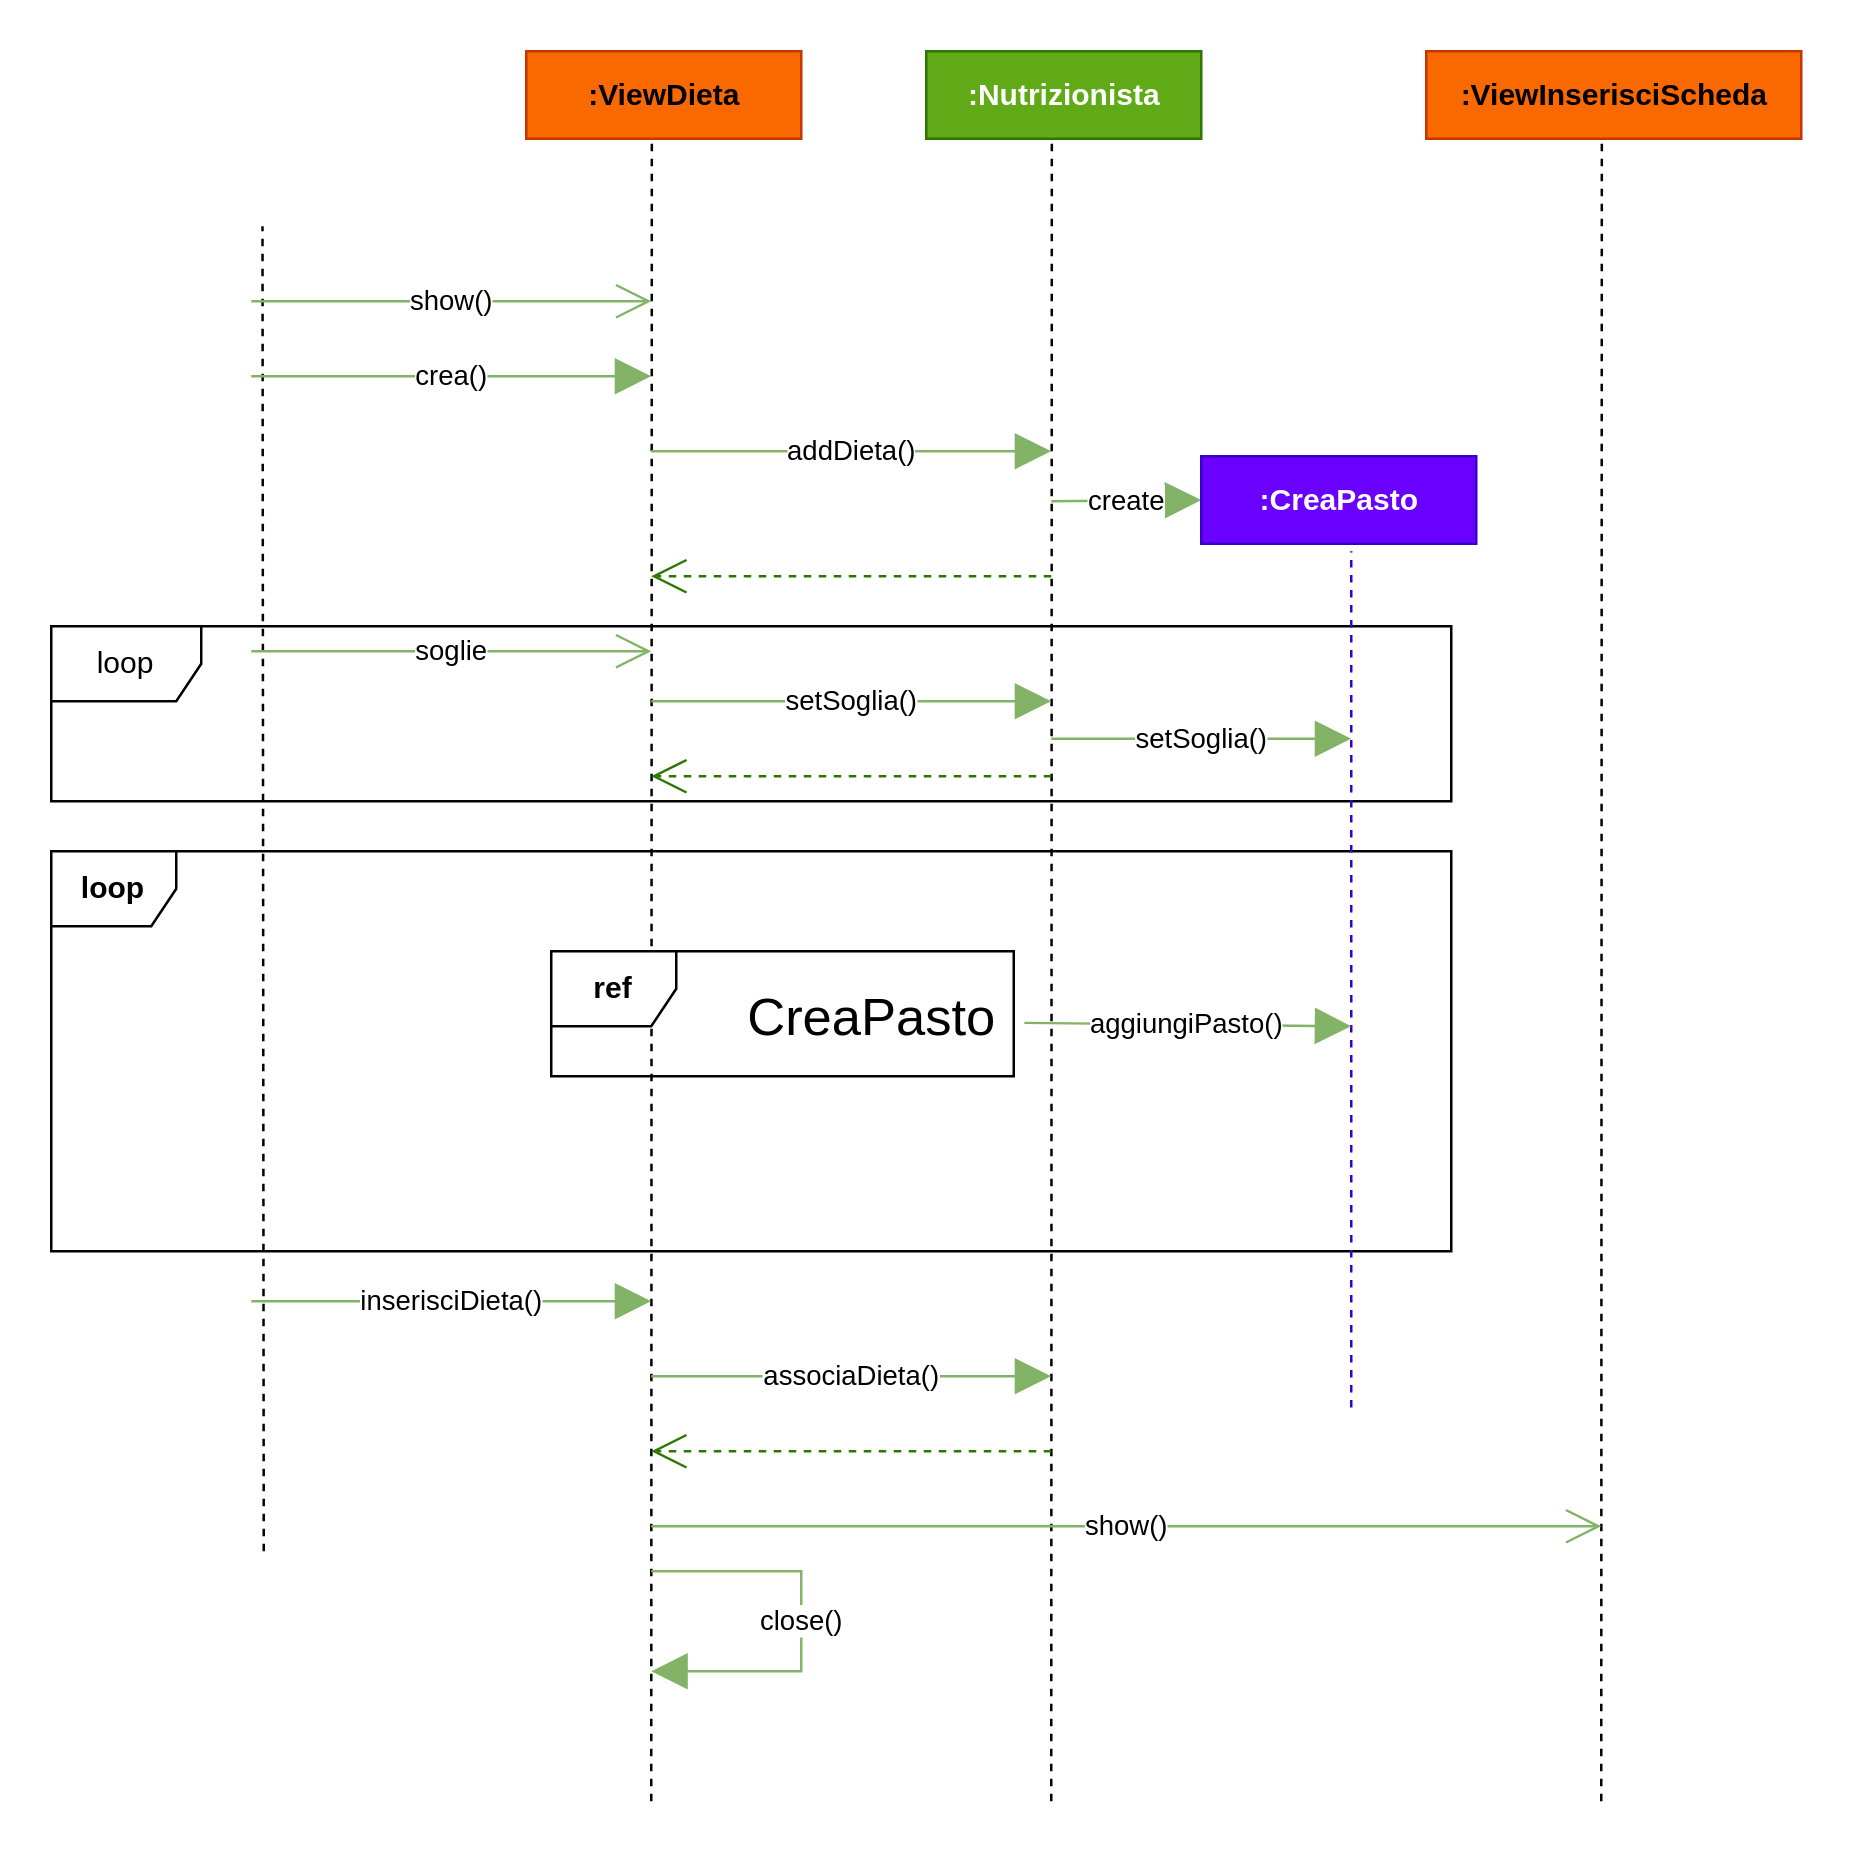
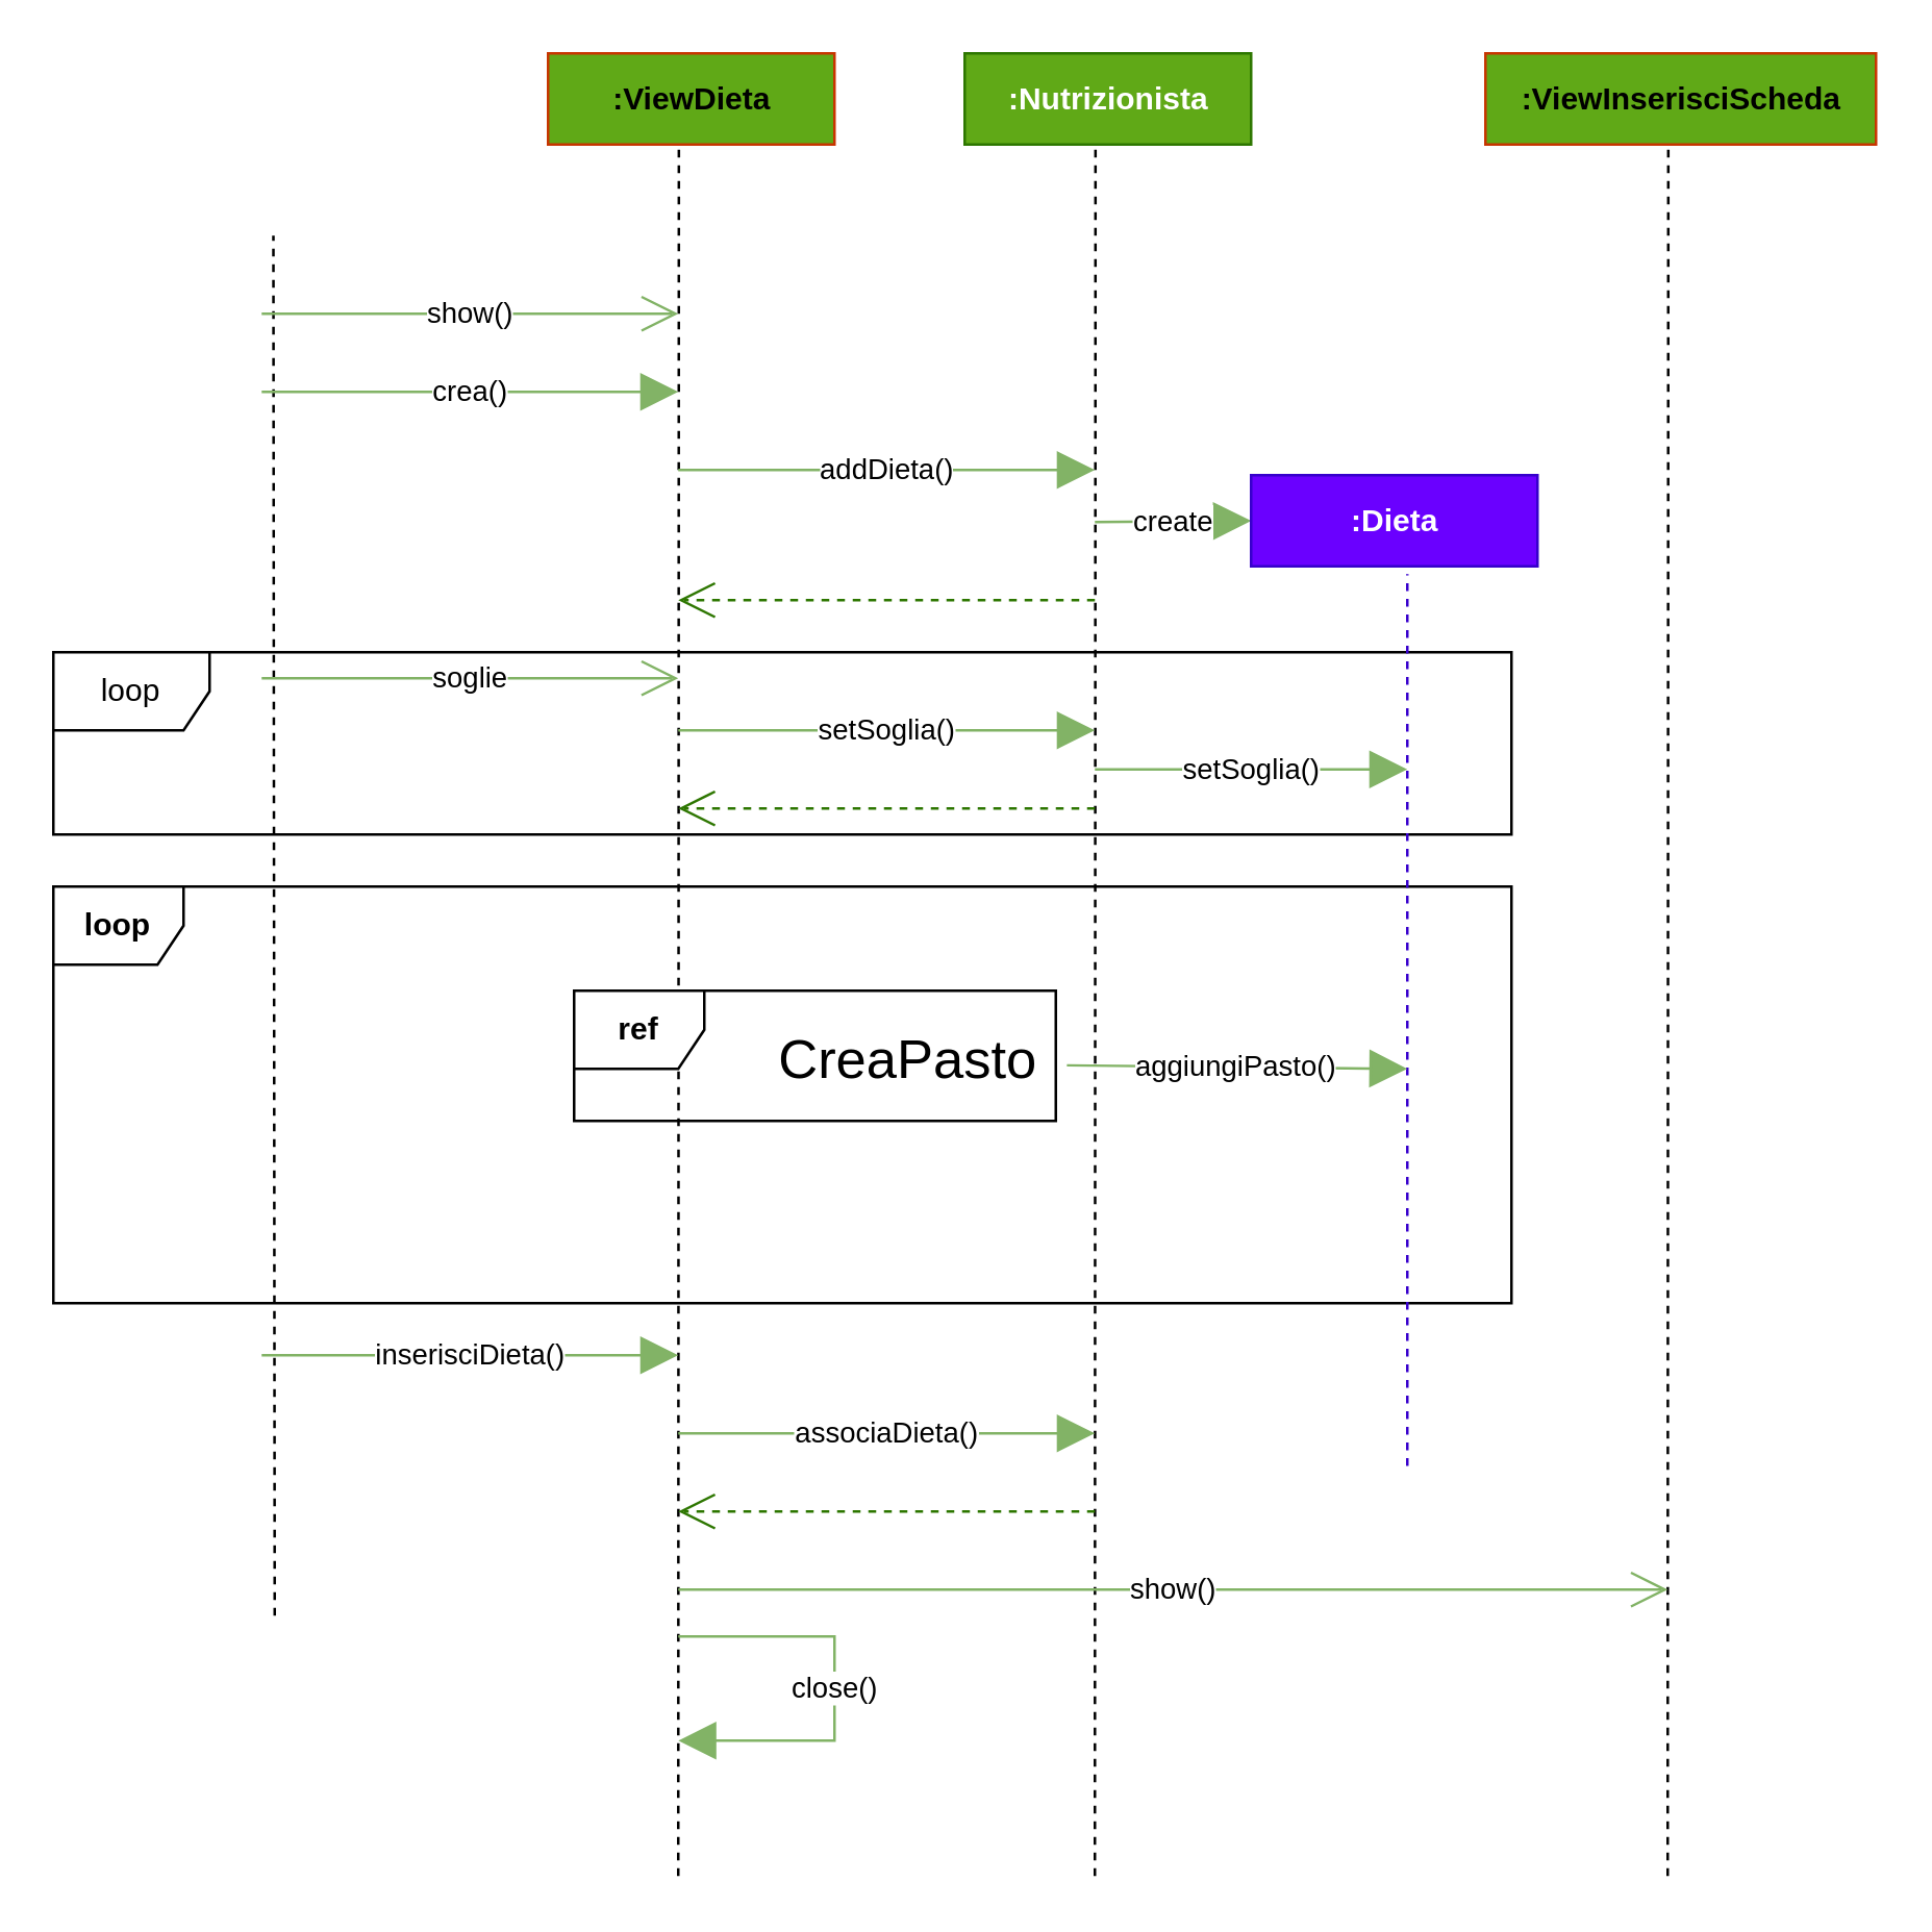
- <mxCell id="5" value="&lt;b&gt;:ViewDieta&lt;/b&gt;" style="html=1;fillColor=#fa6800;fontColor=#000000;strokeColor=#C73500;" parent="1" vertex="1"><mxGeometry x="210" y="20" width="110" height="35" as="geometry" /></mxCell>
+ <mxCell id="5" value="&lt;b&gt;:ViewDieta&lt;/b&gt;" style="html=1;fillColor=#60a917;fontColor=#000000;strokeColor=#C73500;" parent="1" vertex="1"><mxGeometry x="210" y="20" width="110" height="35" as="geometry" /></mxCell>
- <mxCell id="24" value="&lt;b&gt;:ViewInserisciScheda&lt;/b&gt;" style="html=1;fillColor=#fa6800;fontColor=#000000;strokeColor=#C73500;" parent="1" vertex="1"><mxGeometry x="570" y="20" width="150" height="35" as="geometry" /></mxCell>
+ <mxCell id="24" value="&lt;b&gt;:ViewInserisciScheda&lt;/b&gt;" style="html=1;fillColor=#60a917;fontColor=#000000;strokeColor=#C73500;" parent="1" vertex="1"><mxGeometry x="570" y="20" width="150" height="35" as="geometry" /></mxCell>
- <mxCell id="13" value="&lt;b&gt;:CreaPasto&lt;/b&gt;" style="html=1;fillColor=#6a00ff;fontColor=#ffffff;strokeColor=#3700CC;" parent="1" vertex="1"><mxGeometry x="480" y="182" width="110" height="35" as="geometry" /></mxCell>
+ <mxCell id="13" value="&lt;b&gt;:Dieta&lt;/b&gt;" style="html=1;fillColor=#6a00ff;fontColor=#ffffff;strokeColor=#3700CC;" parent="1" vertex="1"><mxGeometry x="480" y="182" width="110" height="35" as="geometry" /></mxCell>
